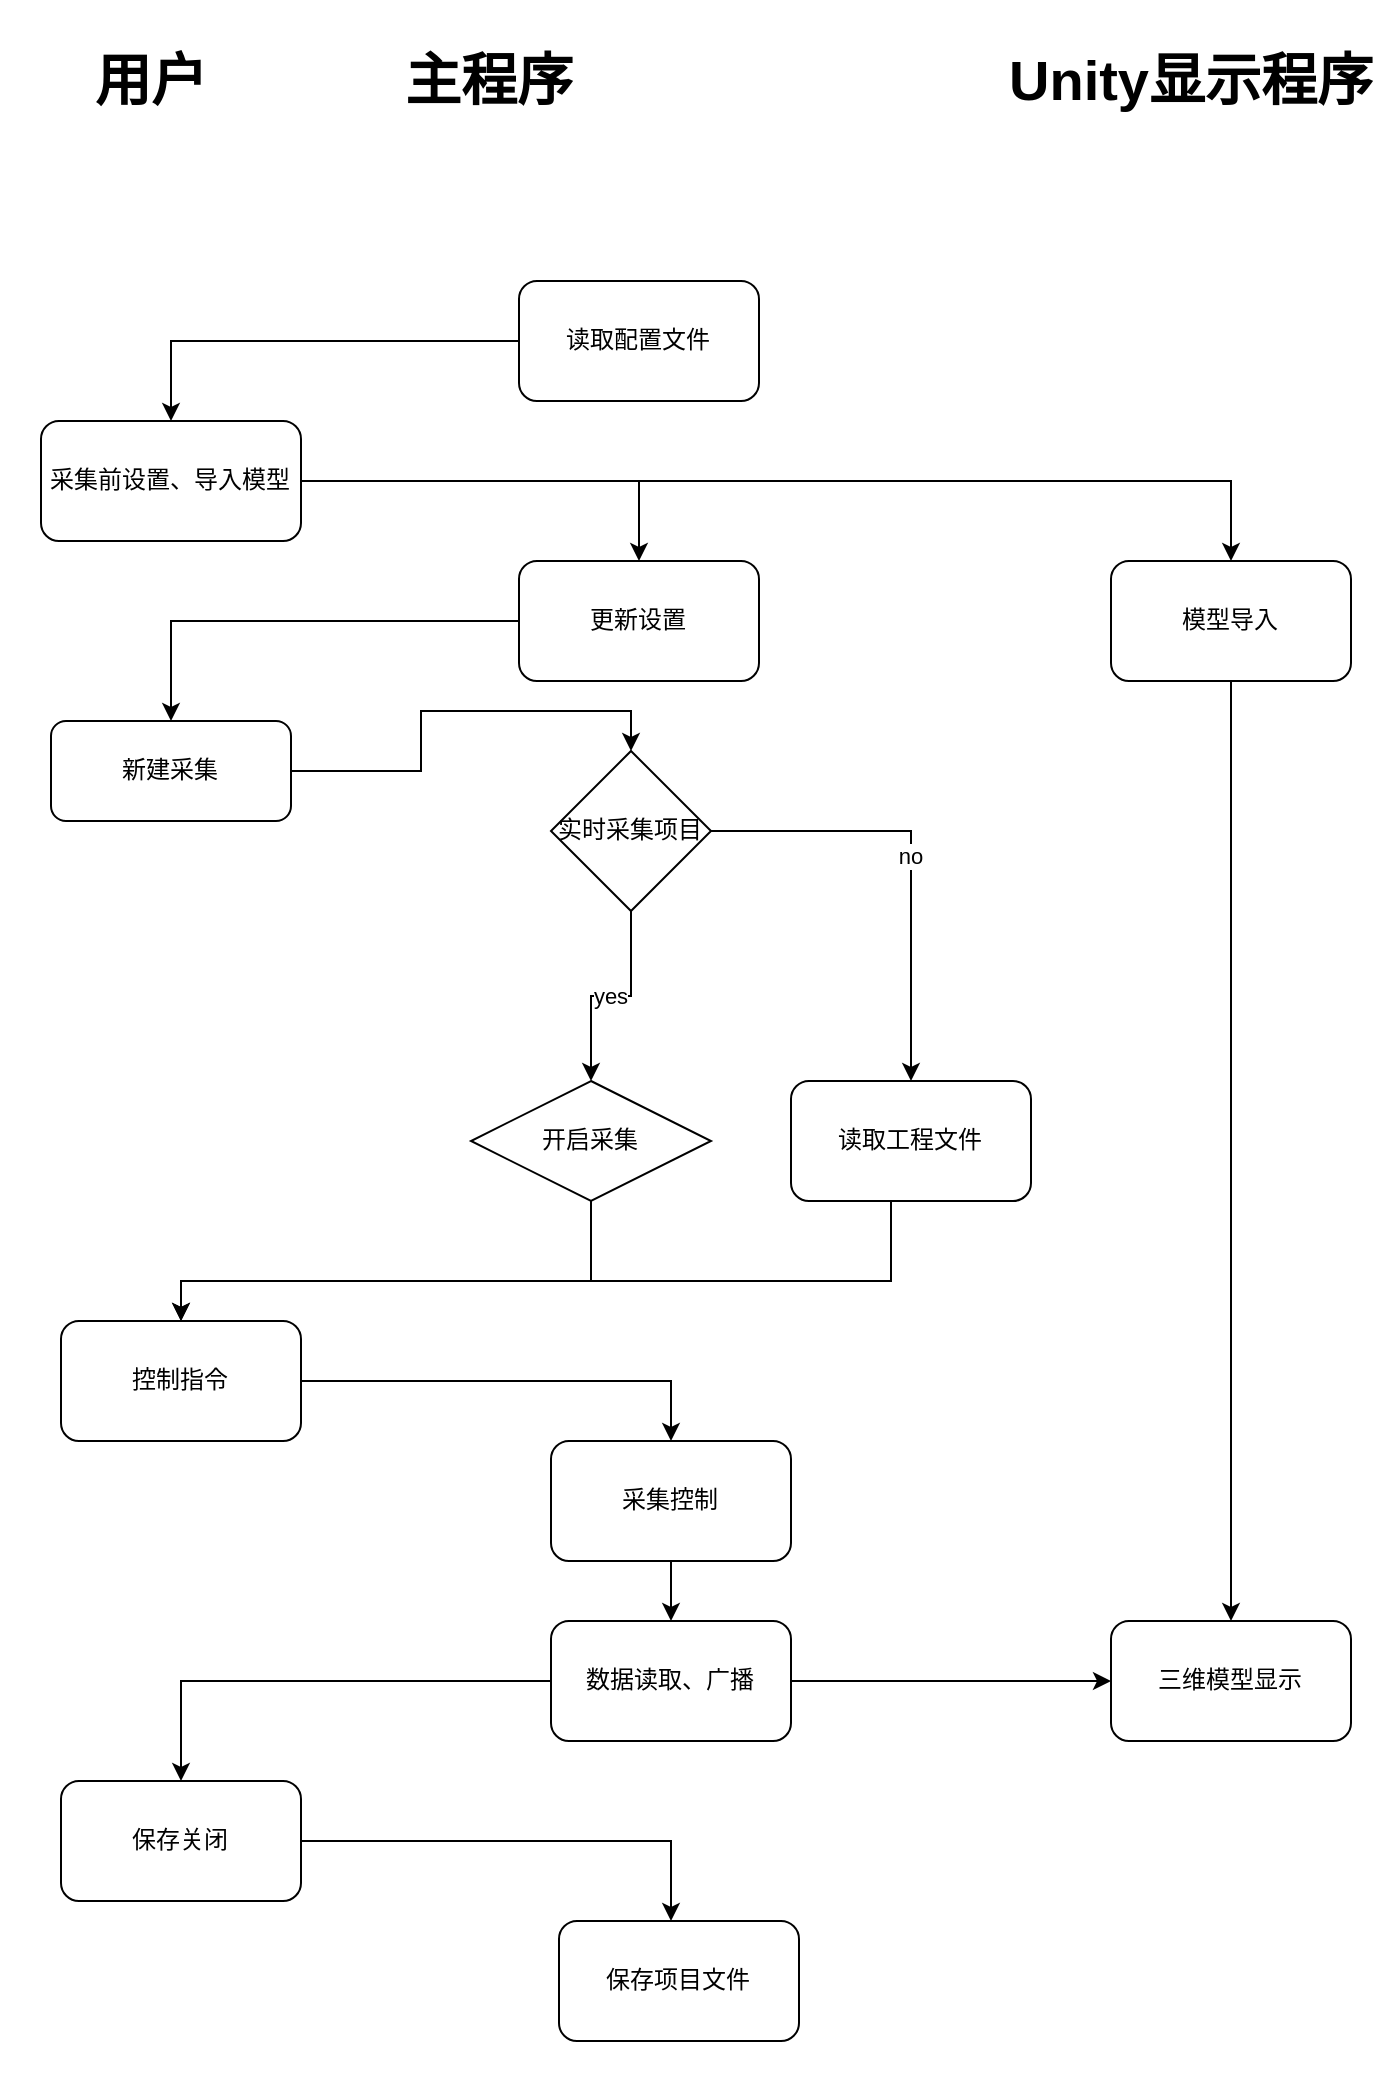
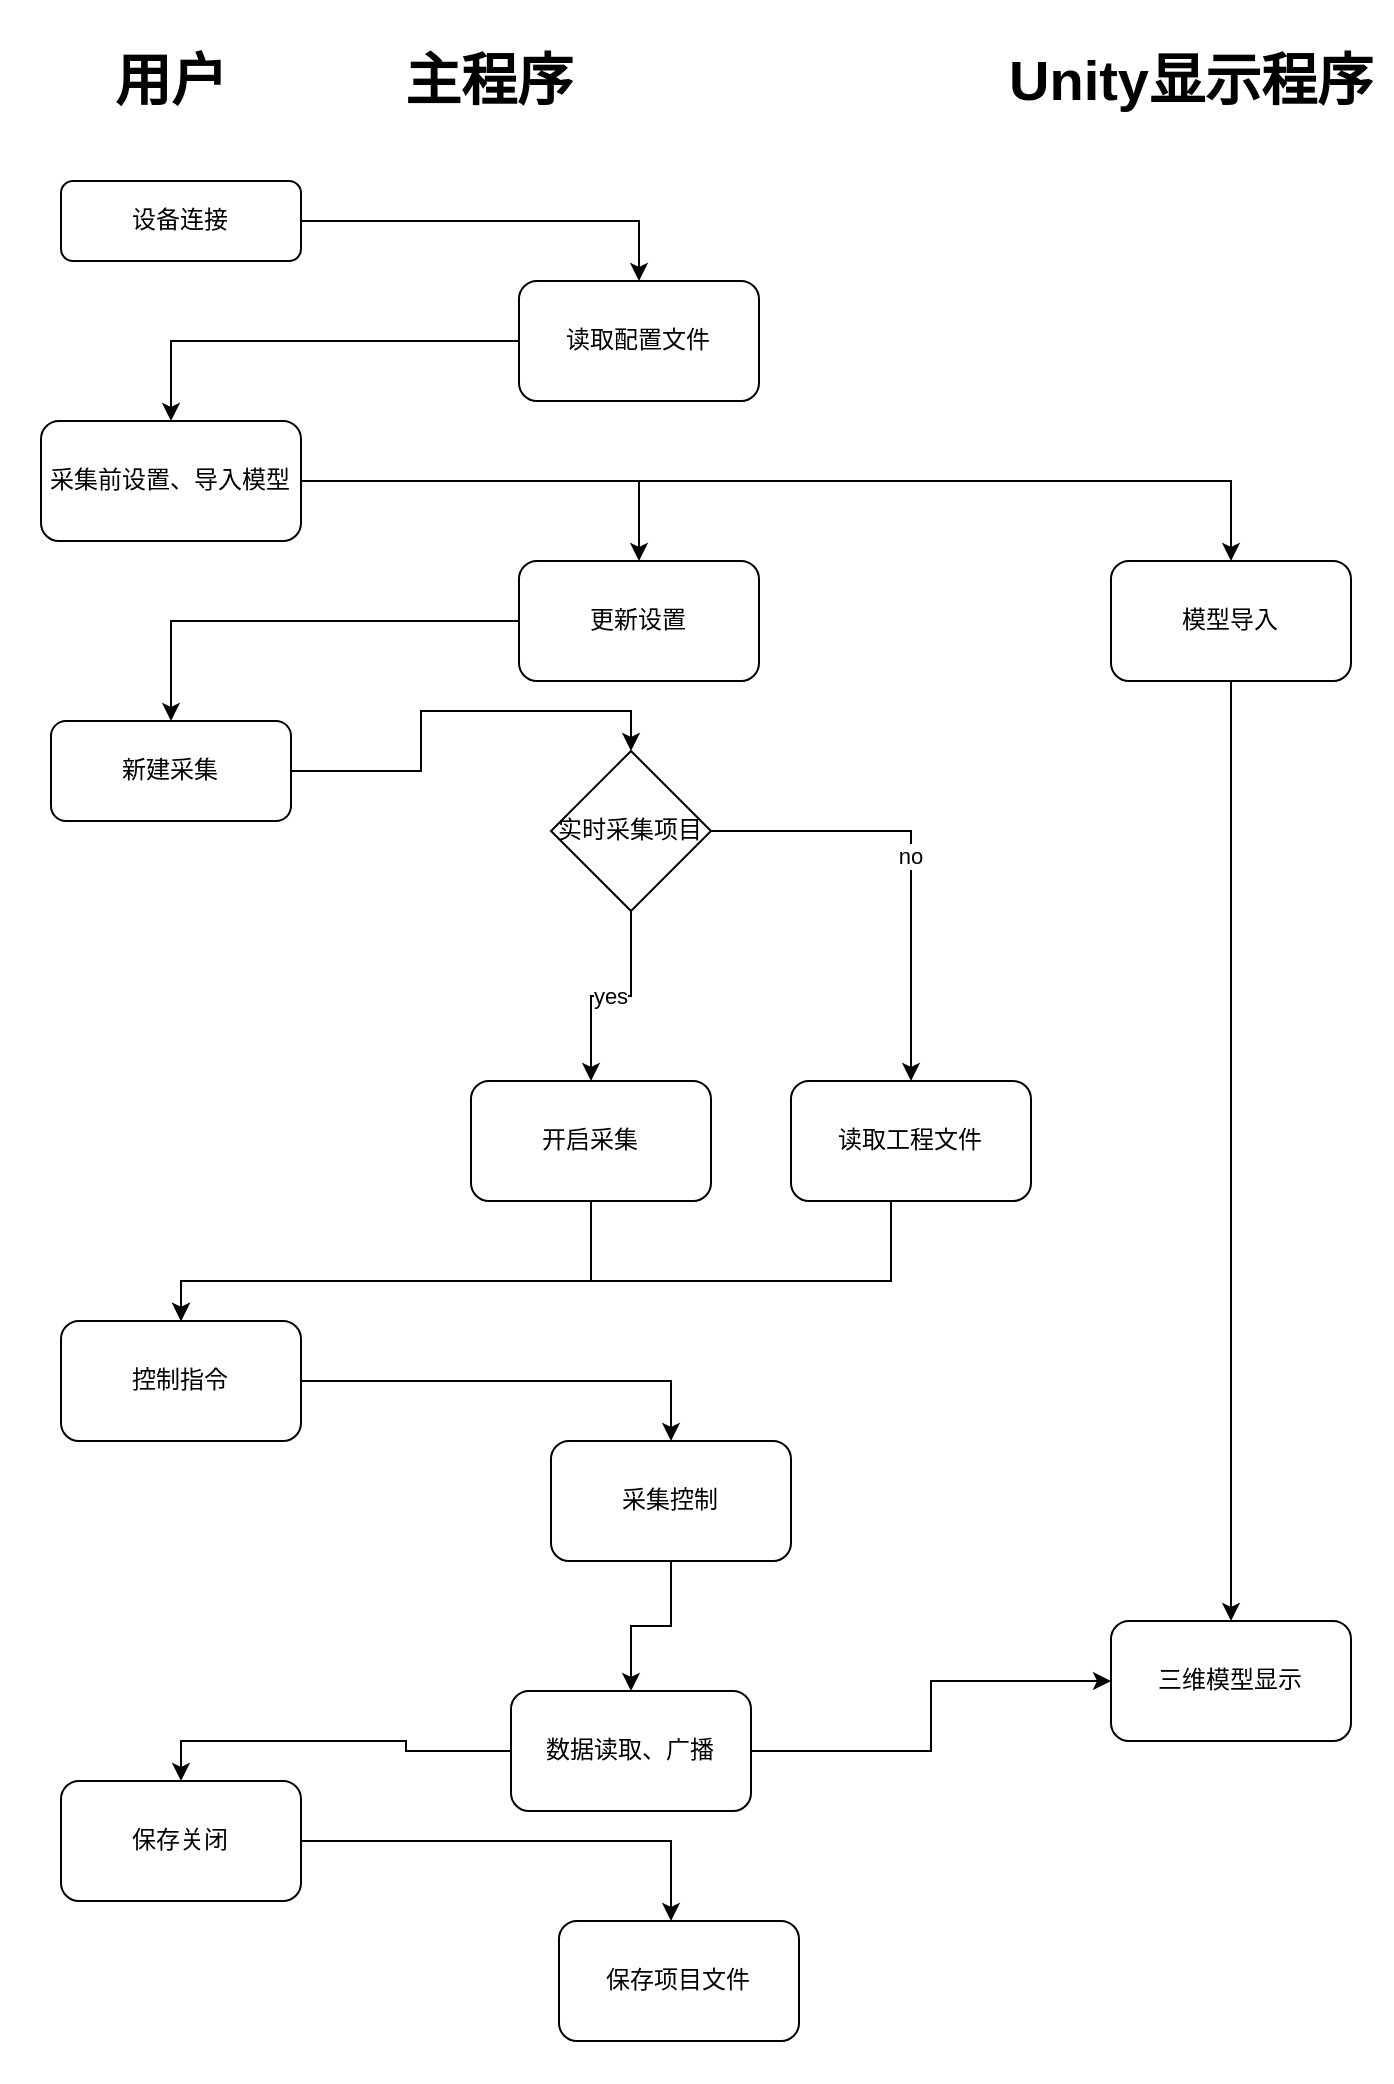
- <mxCell id="33" value="用户" style="text;strokeColor=none;fillColor=none;html=1;fontSize=28;fontStyle=1;verticalAlign=middle;align=center;" vertex="1" parent="1"><mxGeometry x="25" y="20" width="100" height="40" as="geometry" /></mxCell>
+ <mxCell id="33" value="用户" style="text;strokeColor=none;fillColor=none;html=1;fontSize=28;fontStyle=1;verticalAlign=middle;align=center;" vertex="1" parent="1"><mxGeometry x="35" y="20" width="100" height="40" as="geometry" /></mxCell>
+ <mxCell id="3" value="设备连接" style="rounded=1;whiteSpace=wrap;html=1;fontSize=12;glass=0;strokeWidth=1;shadow=0;" parent="1" vertex="1"><mxGeometry x="30" y="90" width="120" height="40" as="geometry" /></mxCell>
+ <mxCell id="2" style="edgeStyle=orthogonalEdgeStyle;rounded=0;orthogonalLoop=1;jettySize=auto;html=1;entryX=0.5;entryY=0;entryDx=0;entryDy=0;" edge="1" parent="1" source="3" target="5"><mxGeometry relative="1" as="geometry"><mxPoint x="325" y="160" as="targetPoint" /></mxGeometry></mxCell>
- <mxCell id="12" value="开启采集" style="rhombus;whiteSpace=wrap;html=1;" vertex="1" parent="1"><mxGeometry x="235" y="540" width="120" height="60" as="geometry" /></mxCell>
+ <mxCell id="12" value="开启采集" style="rounded=1;whiteSpace=wrap;html=1;" vertex="1" parent="1"><mxGeometry x="235" y="540" width="120" height="60" as="geometry" /></mxCell>
- <mxCell id="29" value="数据读取、广播" style="rounded=1;whiteSpace=wrap;html=1;" vertex="1" parent="1"><mxGeometry x="275" y="810" width="120" height="60" as="geometry" /></mxCell>
+ <mxCell id="29" value="数据读取、广播" style="rounded=1;whiteSpace=wrap;html=1;" vertex="1" parent="1"><mxGeometry x="255" y="845" width="120" height="60" as="geometry" /></mxCell>
